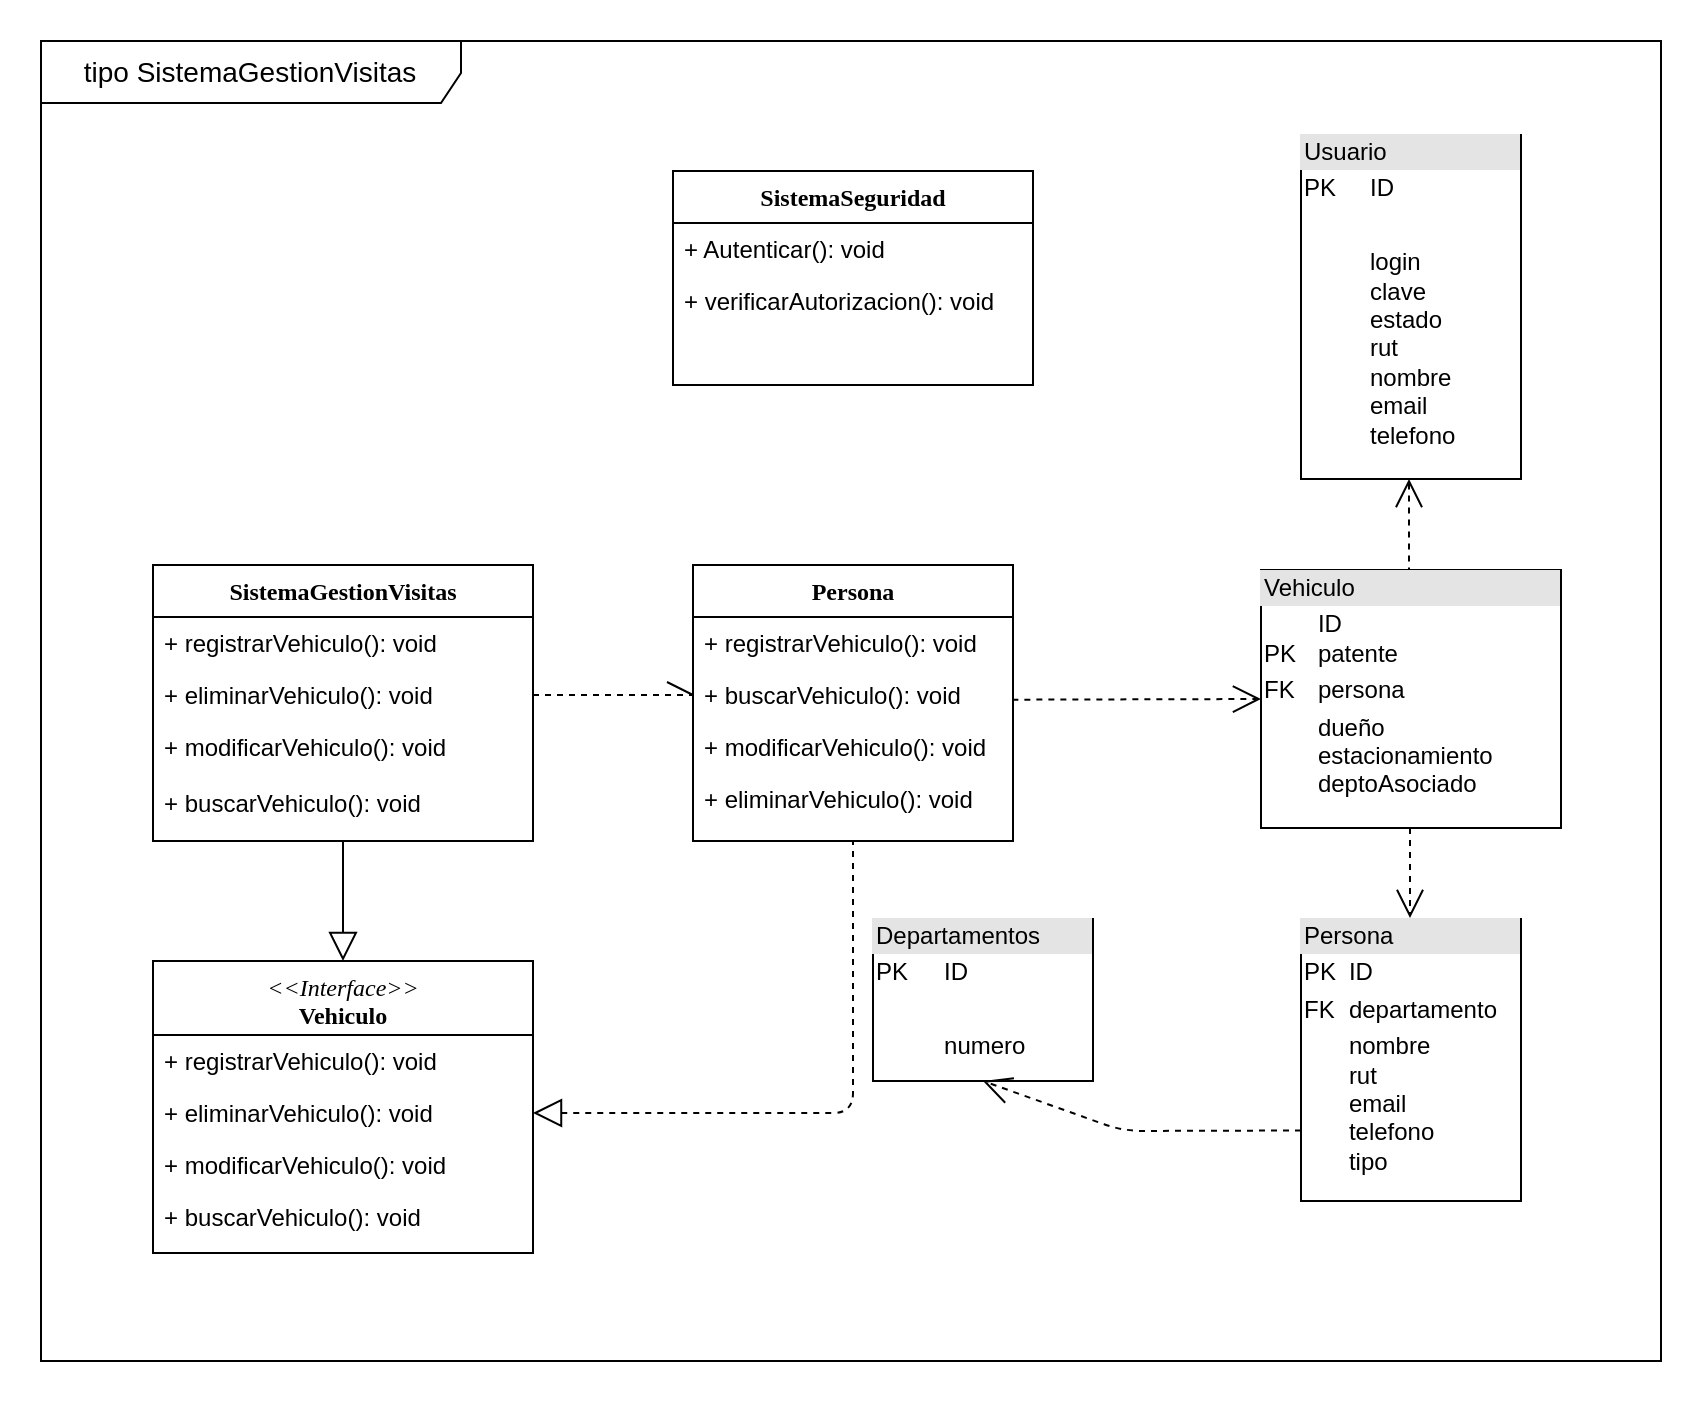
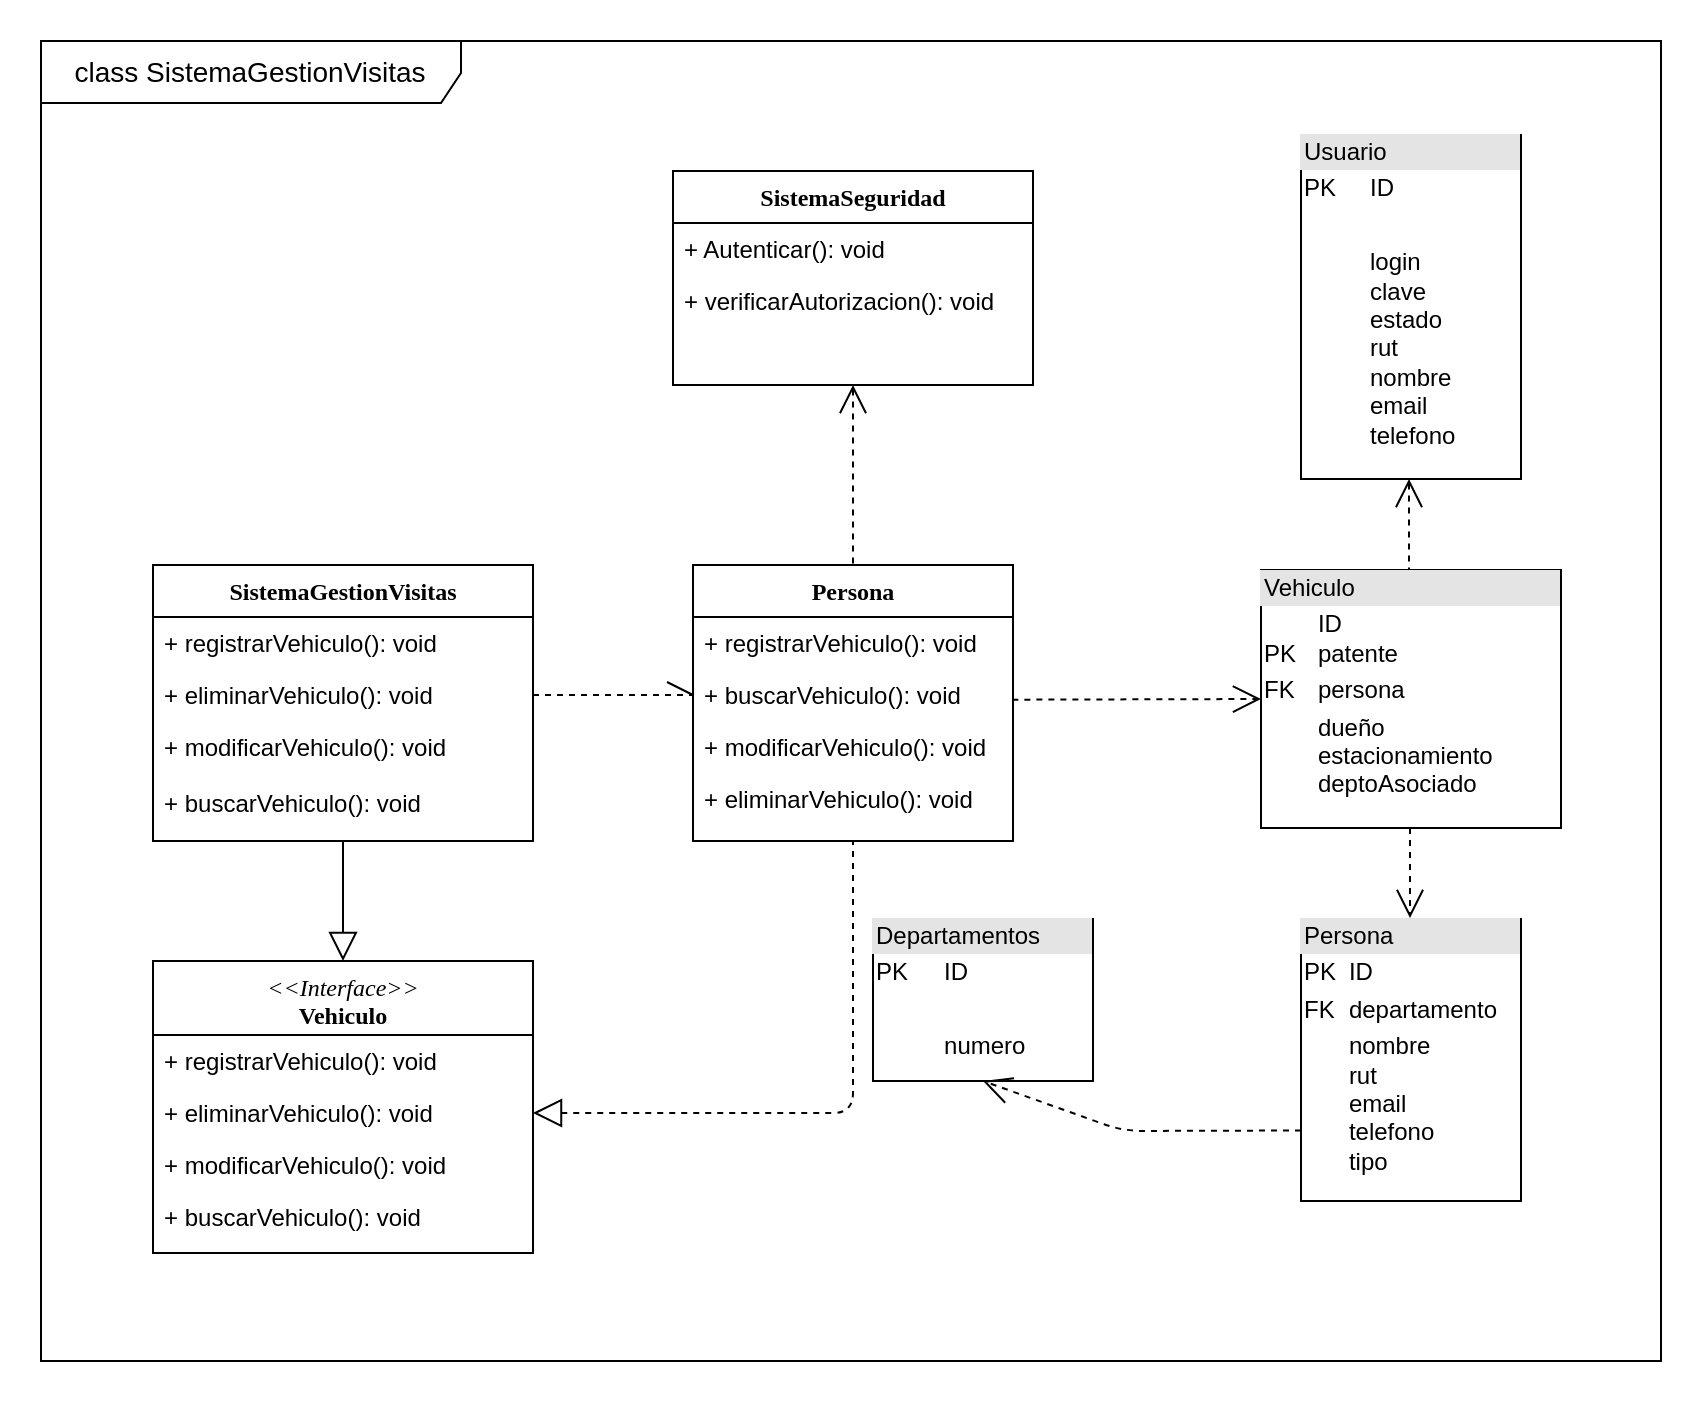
- <mxCell id="2" value="&lt;font style=&quot;font-size: 14px&quot;&gt;tipo SistemaGestionVisitas&lt;/font&gt;" style="shape=umlFrame;whiteSpace=wrap;html=1;width=210;height=31;" parent="1" vertex="1"><mxGeometry x="20" y="20" width="810" height="660" as="geometry" /></mxCell>
+ <mxCell id="2" value="&lt;font style=&quot;font-size: 14px&quot;&gt;class SistemaGestionVisitas&lt;/font&gt;" style="shape=umlFrame;whiteSpace=wrap;html=1;width=210;height=31;" parent="1" vertex="1"><mxGeometry x="20" y="20" width="810" height="660" as="geometry" /></mxCell>
+ <mxCell id="22" value="" style="endArrow=none;html=1;dashed=1;exitX=0.5;exitY=1;exitDx=0;exitDy=0;entryX=0.5;entryY=0;entryDx=0;entryDy=0;startArrow=open;startFill=0;startSize=12;" edge="1" parent="1" source="3" target="6"><mxGeometry width="50" height="50" relative="1" as="geometry"><mxPoint x="536" y="93" as="sourcePoint" /><mxPoint x="586" y="43" as="targetPoint" /></mxGeometry></mxCell>
